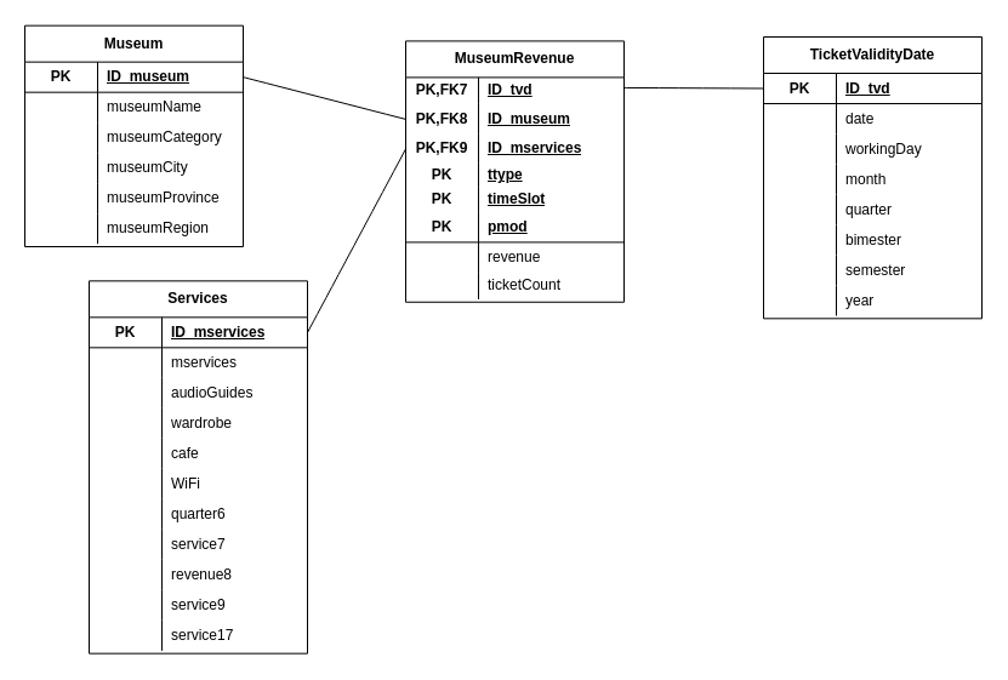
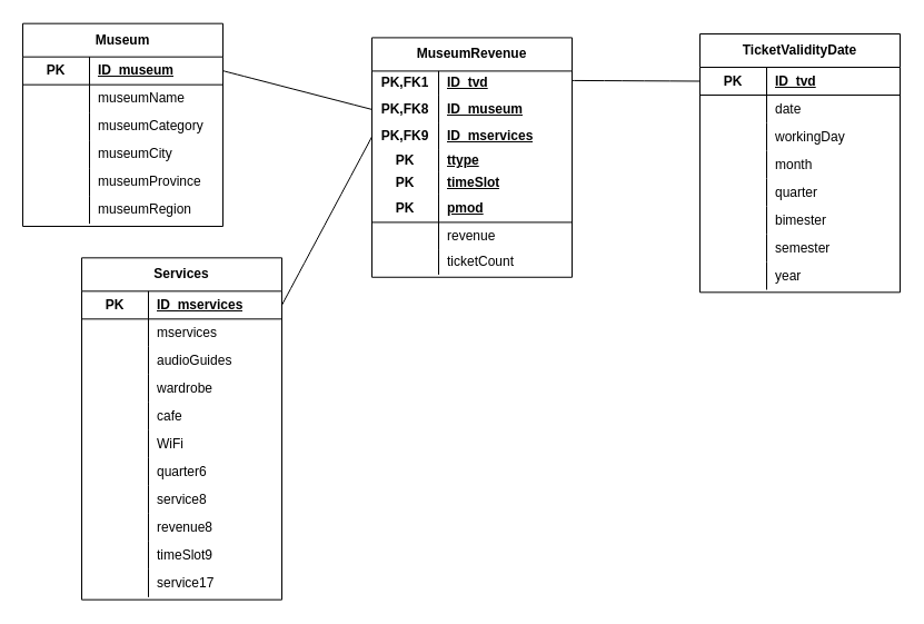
- <mxCell id="4" value="PK,FK7" style="shape=partialRectangle;connectable=0;fillColor=none;top=0;left=0;bottom=0;right=0;fontStyle=1;overflow=hidden;html=1;whiteSpace=wrap;" vertex="1" parent="3"><mxGeometry width="60" height="22" as="geometry"><mxRectangle width="60" height="22" as="alternateBounds" /></mxGeometry></mxCell>
+ <mxCell id="4" value="PK,FK1" style="shape=partialRectangle;connectable=0;fillColor=none;top=0;left=0;bottom=0;right=0;fontStyle=1;overflow=hidden;html=1;whiteSpace=wrap;" vertex="1" parent="3"><mxGeometry width="60" height="22" as="geometry"><mxRectangle width="60" height="22" as="alternateBounds" /></mxGeometry></mxCell>
- <mxCell id="97" value="service7" style="shape=partialRectangle;connectable=0;fillColor=none;top=0;left=0;bottom=0;right=0;align=left;spacingLeft=6;overflow=hidden;html=1;whiteSpace=wrap;" vertex="1" parent="95"><mxGeometry x="60" width="120" height="25" as="geometry"><mxRectangle width="120" height="25" as="alternateBounds" /></mxGeometry></mxCell>
+ <mxCell id="97" value="service8" style="shape=partialRectangle;connectable=0;fillColor=none;top=0;left=0;bottom=0;right=0;align=left;spacingLeft=6;overflow=hidden;html=1;whiteSpace=wrap;" vertex="1" parent="95"><mxGeometry x="60" width="120" height="25" as="geometry"><mxRectangle width="120" height="25" as="alternateBounds" /></mxGeometry></mxCell>
- <mxCell id="103" value="service9" style="shape=partialRectangle;connectable=0;fillColor=none;top=0;left=0;bottom=0;right=0;align=left;spacingLeft=6;overflow=hidden;html=1;whiteSpace=wrap;" vertex="1" parent="101"><mxGeometry x="60" width="120" height="25" as="geometry"><mxRectangle width="120" height="25" as="alternateBounds" /></mxGeometry></mxCell>
+ <mxCell id="103" value="timeSlot9" style="shape=partialRectangle;connectable=0;fillColor=none;top=0;left=0;bottom=0;right=0;align=left;spacingLeft=6;overflow=hidden;html=1;whiteSpace=wrap;" vertex="1" parent="101"><mxGeometry x="60" width="120" height="25" as="geometry"><mxRectangle width="120" height="25" as="alternateBounds" /></mxGeometry></mxCell>
